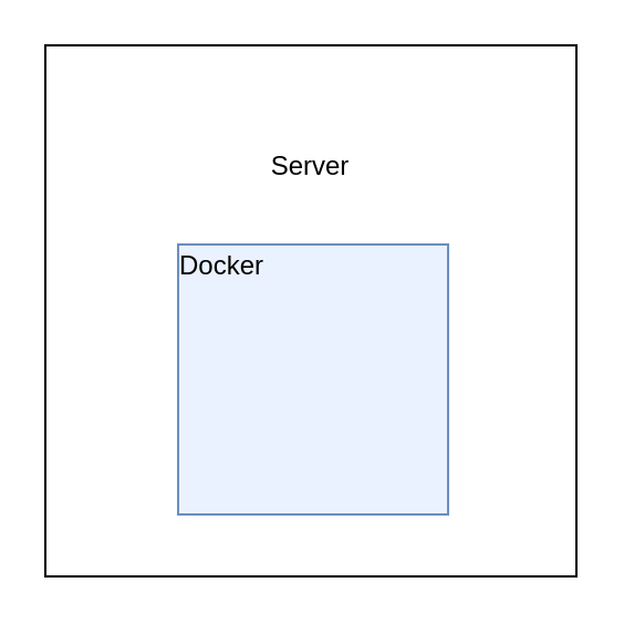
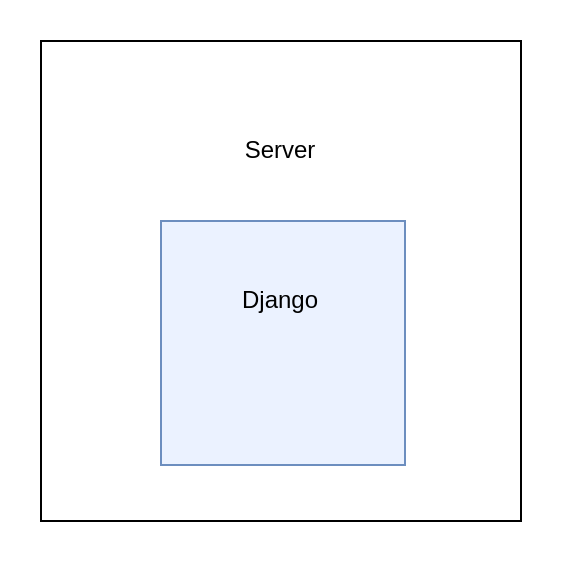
- <mxCell id="7" value="Docker" style="text;html=1;strokeColor=none;fillColor=none;align=center;verticalAlign=middle;whiteSpace=wrap;rounded=0;" vertex="1" parent="1"><mxGeometry x="80" y="110" width="40" height="20" as="geometry" /></mxCell>
+ <mxCell id="6" value="Django" style="text;html=1;strokeColor=none;fillColor=none;align=center;verticalAlign=middle;whiteSpace=wrap;rounded=0;" vertex="1" parent="1"><mxGeometry x="120" y="140" width="40" height="20" as="geometry" /></mxCell>
